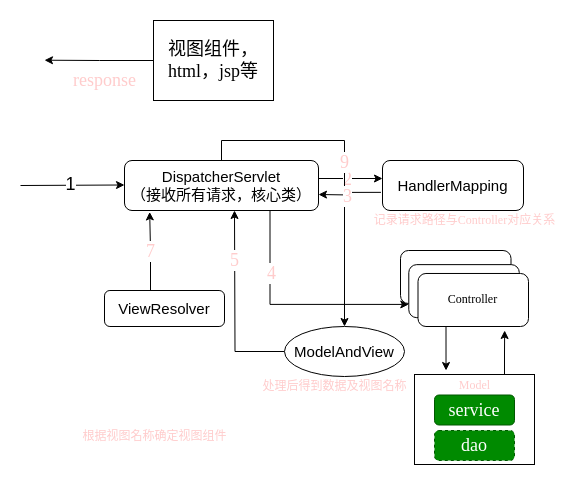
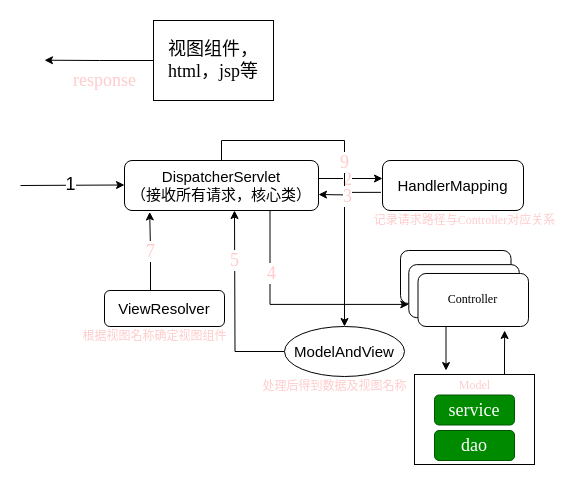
- <mxCell id="34" value="根据视图名称确定视图组件" style="text;html=1;align=center;verticalAlign=middle;resizable=0;points=[];autosize=1;strokeColor=none;fontFamily=Times New Roman;fontColor=#FFCCCC;" vertex="1" parent="1"><mxGeometry x="74" y="426" width="160" height="20" as="geometry" /></mxCell>
+ <mxCell id="34" value="根据视图名称确定视图组件" style="text;html=1;align=center;verticalAlign=middle;resizable=0;points=[];autosize=1;strokeColor=none;fontFamily=Times New Roman;fontColor=#FFCCCC;" vertex="1" parent="1"><mxGeometry x="74" y="326" width="160" height="20" as="geometry" /></mxCell>
- <mxCell id="27" value="&lt;span style=&quot;font-size: 18px&quot;&gt;dao&lt;/span&gt;" style="rounded=1;whiteSpace=wrap;html=1;fontFamily=Times New Roman;fillColor=#008a00;strokeColor=#005700;fontColor=#ffffff;dashed=1;" vertex="1" parent="24"><mxGeometry x="20" y="50" width="80" height="30" as="geometry" /></mxCell>
+ <mxCell id="27" value="&lt;span style=&quot;font-size: 18px&quot;&gt;dao&lt;/span&gt;" style="rounded=1;whiteSpace=wrap;html=1;fontFamily=Times New Roman;fillColor=#008a00;strokeColor=#005700;fontColor=#ffffff;" vertex="1" parent="24"><mxGeometry x="20" y="50" width="80" height="30" as="geometry" /></mxCell>
